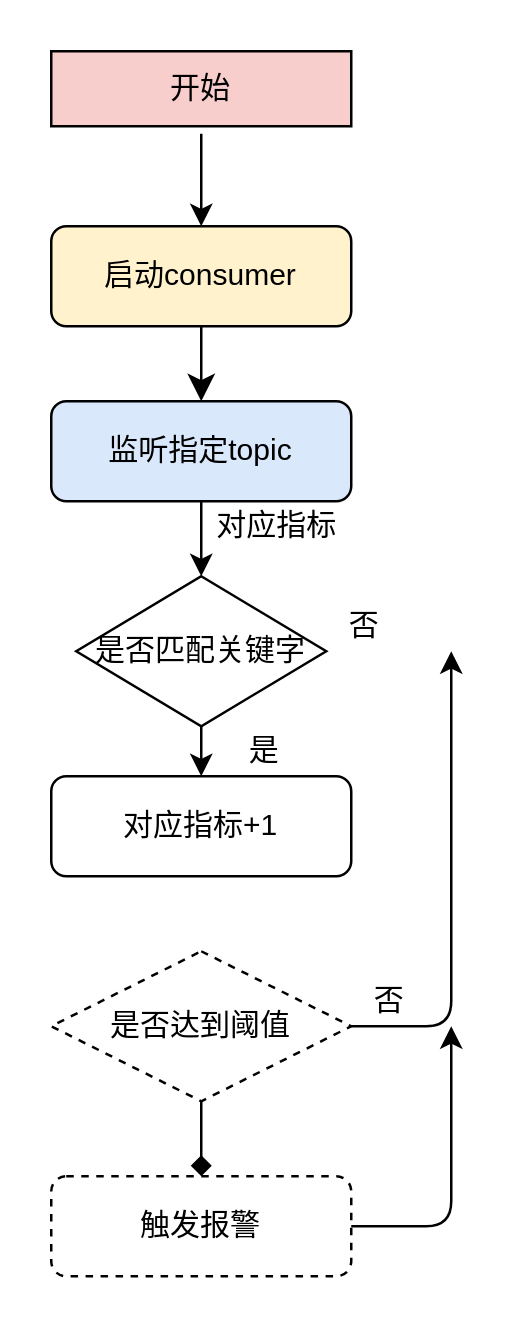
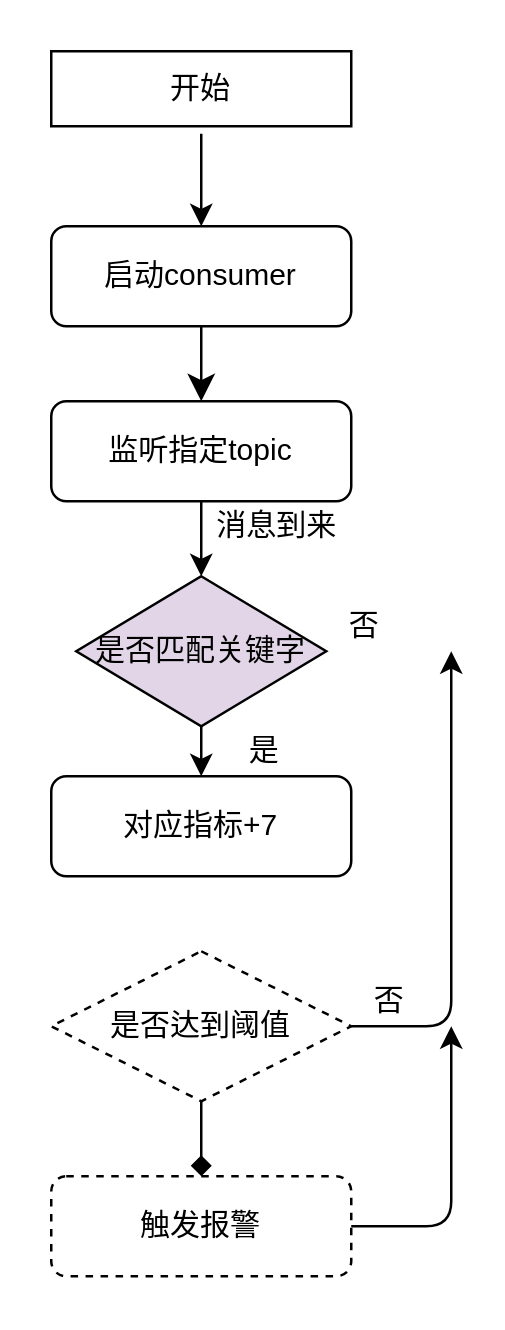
- <mxCell id="4" value="开始" style="rounded=0;whiteSpace=wrap;html=1;fillColor=#f8cecc;" parent="1" vertex="1"><mxGeometry x="20" y="20" width="120" height="30" as="geometry" /></mxCell>
+ <mxCell id="4" value="开始" style="rounded=0;whiteSpace=wrap;html=1;" parent="1" vertex="1"><mxGeometry x="20" y="20" width="120" height="30" as="geometry" /></mxCell>
- <mxCell id="3" value="启动consumer" style="rounded=1;whiteSpace=wrap;html=1;fontSize=12;glass=0;strokeWidth=1;shadow=0;fillColor=#fff2cc;" parent="1" vertex="1"><mxGeometry x="20" y="90" width="120" height="40" as="geometry" /></mxCell>
+ <mxCell id="3" value="启动consumer" style="rounded=1;whiteSpace=wrap;html=1;fontSize=12;glass=0;strokeWidth=1;shadow=0;" parent="1" vertex="1"><mxGeometry x="20" y="90" width="120" height="40" as="geometry" /></mxCell>
- <mxCell id="8" value="监听指定topic" style="rounded=1;whiteSpace=wrap;html=1;fontSize=12;glass=0;strokeWidth=1;shadow=0;fillColor=#dae8fc;" parent="1" vertex="1"><mxGeometry x="20" y="160" width="120" height="40" as="geometry" /></mxCell>
+ <mxCell id="8" value="监听指定topic" style="rounded=1;whiteSpace=wrap;html=1;fontSize=12;glass=0;strokeWidth=1;shadow=0;" parent="1" vertex="1"><mxGeometry x="20" y="160" width="120" height="40" as="geometry" /></mxCell>
- <mxCell id="6" value="对应指标" style="text;html=1;align=center;verticalAlign=middle;resizable=0;points=[];autosize=1;strokeColor=none;" parent="1" vertex="1"><mxGeometry x="80" y="200" width="60" height="20" as="geometry" /></mxCell>
+ <mxCell id="6" value="消息到来" style="text;html=1;align=center;verticalAlign=middle;resizable=0;points=[];autosize=1;strokeColor=none;" parent="1" vertex="1"><mxGeometry x="80" y="200" width="60" height="20" as="geometry" /></mxCell>
- <mxCell id="7" value="是否匹配关键字" style="rhombus;whiteSpace=wrap;html=1;" parent="1" vertex="1"><mxGeometry x="30" y="230" width="100" height="60" as="geometry" /></mxCell>
+ <mxCell id="7" value="是否匹配关键字" style="rhombus;whiteSpace=wrap;html=1;fillColor=#e1d5e7;" parent="1" vertex="1"><mxGeometry x="30" y="230" width="100" height="60" as="geometry" /></mxCell>
- <mxCell id="13" value="对应指标+1" style="rounded=1;whiteSpace=wrap;html=1;fontSize=12;glass=0;strokeWidth=1;shadow=0;" parent="1" vertex="1"><mxGeometry x="20" y="310" width="120" height="40" as="geometry" /></mxCell>
+ <mxCell id="13" value="对应指标+7" style="rounded=1;whiteSpace=wrap;html=1;fontSize=12;glass=0;strokeWidth=1;shadow=0;" parent="1" vertex="1"><mxGeometry x="20" y="310" width="120" height="40" as="geometry" /></mxCell>
